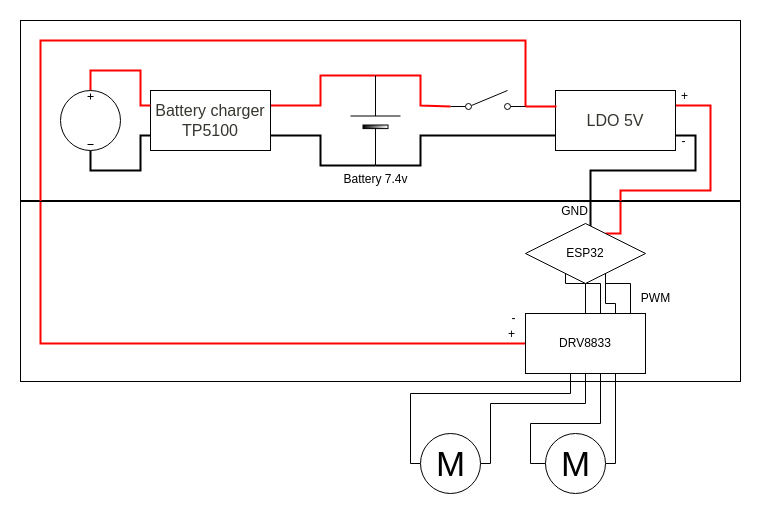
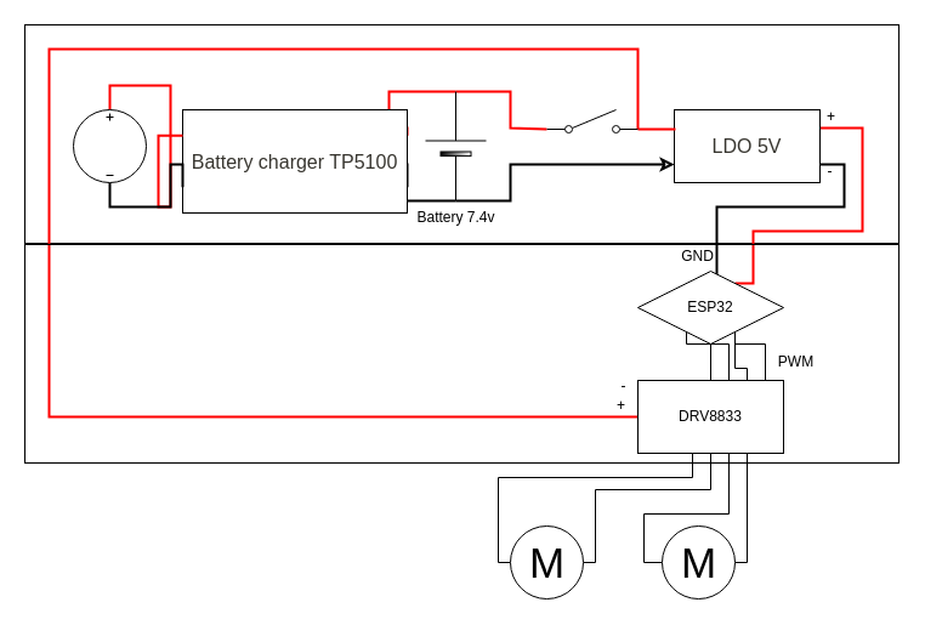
- <mxCell id="5" value="&lt;span style=&quot;color: rgb(55 , 53 , 47) ; font-family: , , &amp;#34;segoe ui&amp;#34; , &amp;#34;helvetica&amp;#34; , &amp;#34;apple color emoji&amp;#34; , &amp;#34;arial&amp;#34; , sans-serif , &amp;#34;segoe ui emoji&amp;#34; , &amp;#34;segoe ui symbol&amp;#34; ; font-size: 16px ; text-align: left ; background-color: rgb(255 , 255 , 255)&quot;&gt;Battery charger TP5100&lt;/span&gt;" style="rounded=0;whiteSpace=wrap;html=1;" vertex="1" parent="1"><mxGeometry x="150" y="90" width="120" height="60" as="geometry" /></mxCell>
+ <mxCell id="5" value="&lt;span style=&quot;color: rgb(55 , 53 , 47) ; font-family: , , &amp;#34;segoe ui&amp;#34; , &amp;#34;helvetica&amp;#34; , &amp;#34;apple color emoji&amp;#34; , &amp;#34;arial&amp;#34; , sans-serif , &amp;#34;segoe ui emoji&amp;#34; , &amp;#34;segoe ui symbol&amp;#34; ; font-size: 16px ; text-align: left ; background-color: rgb(255 , 255 , 255)&quot;&gt;Battery charger TP5100&lt;/span&gt;" style="rounded=0;whiteSpace=wrap;html=1;" vertex="1" parent="1"><mxGeometry x="150" y="90" width="185" height="85" as="geometry" /></mxCell>
- <mxCell id="9" style="edgeStyle=orthogonalEdgeStyle;rounded=0;orthogonalLoop=1;jettySize=auto;html=1;exitX=0;exitY=0.5;exitDx=0;exitDy=0;exitPerimeter=0;entryX=0;entryY=0.75;entryDx=0;entryDy=0;endArrow=none;endFill=0;strokeWidth=2;" edge="1" parent="1" source="11" target="14"><mxGeometry relative="1" as="geometry"><Array as="points"><mxPoint x="420" y="165" /><mxPoint x="420" y="135" /></Array></mxGeometry></mxCell>
+ <mxCell id="9" style="edgeStyle=orthogonalEdgeStyle;rounded=0;orthogonalLoop=1;jettySize=auto;html=1;exitX=0;exitY=0.5;exitDx=0;exitDy=0;exitPerimeter=0;entryX=0;entryY=0.75;entryDx=0;entryDy=0;endArrow=classic;endFill=0;strokeWidth=2;" edge="1" parent="1" source="11" target="14"><mxGeometry relative="1" as="geometry"><Array as="points"><mxPoint x="420" y="165" /><mxPoint x="420" y="135" /></Array></mxGeometry></mxCell>
